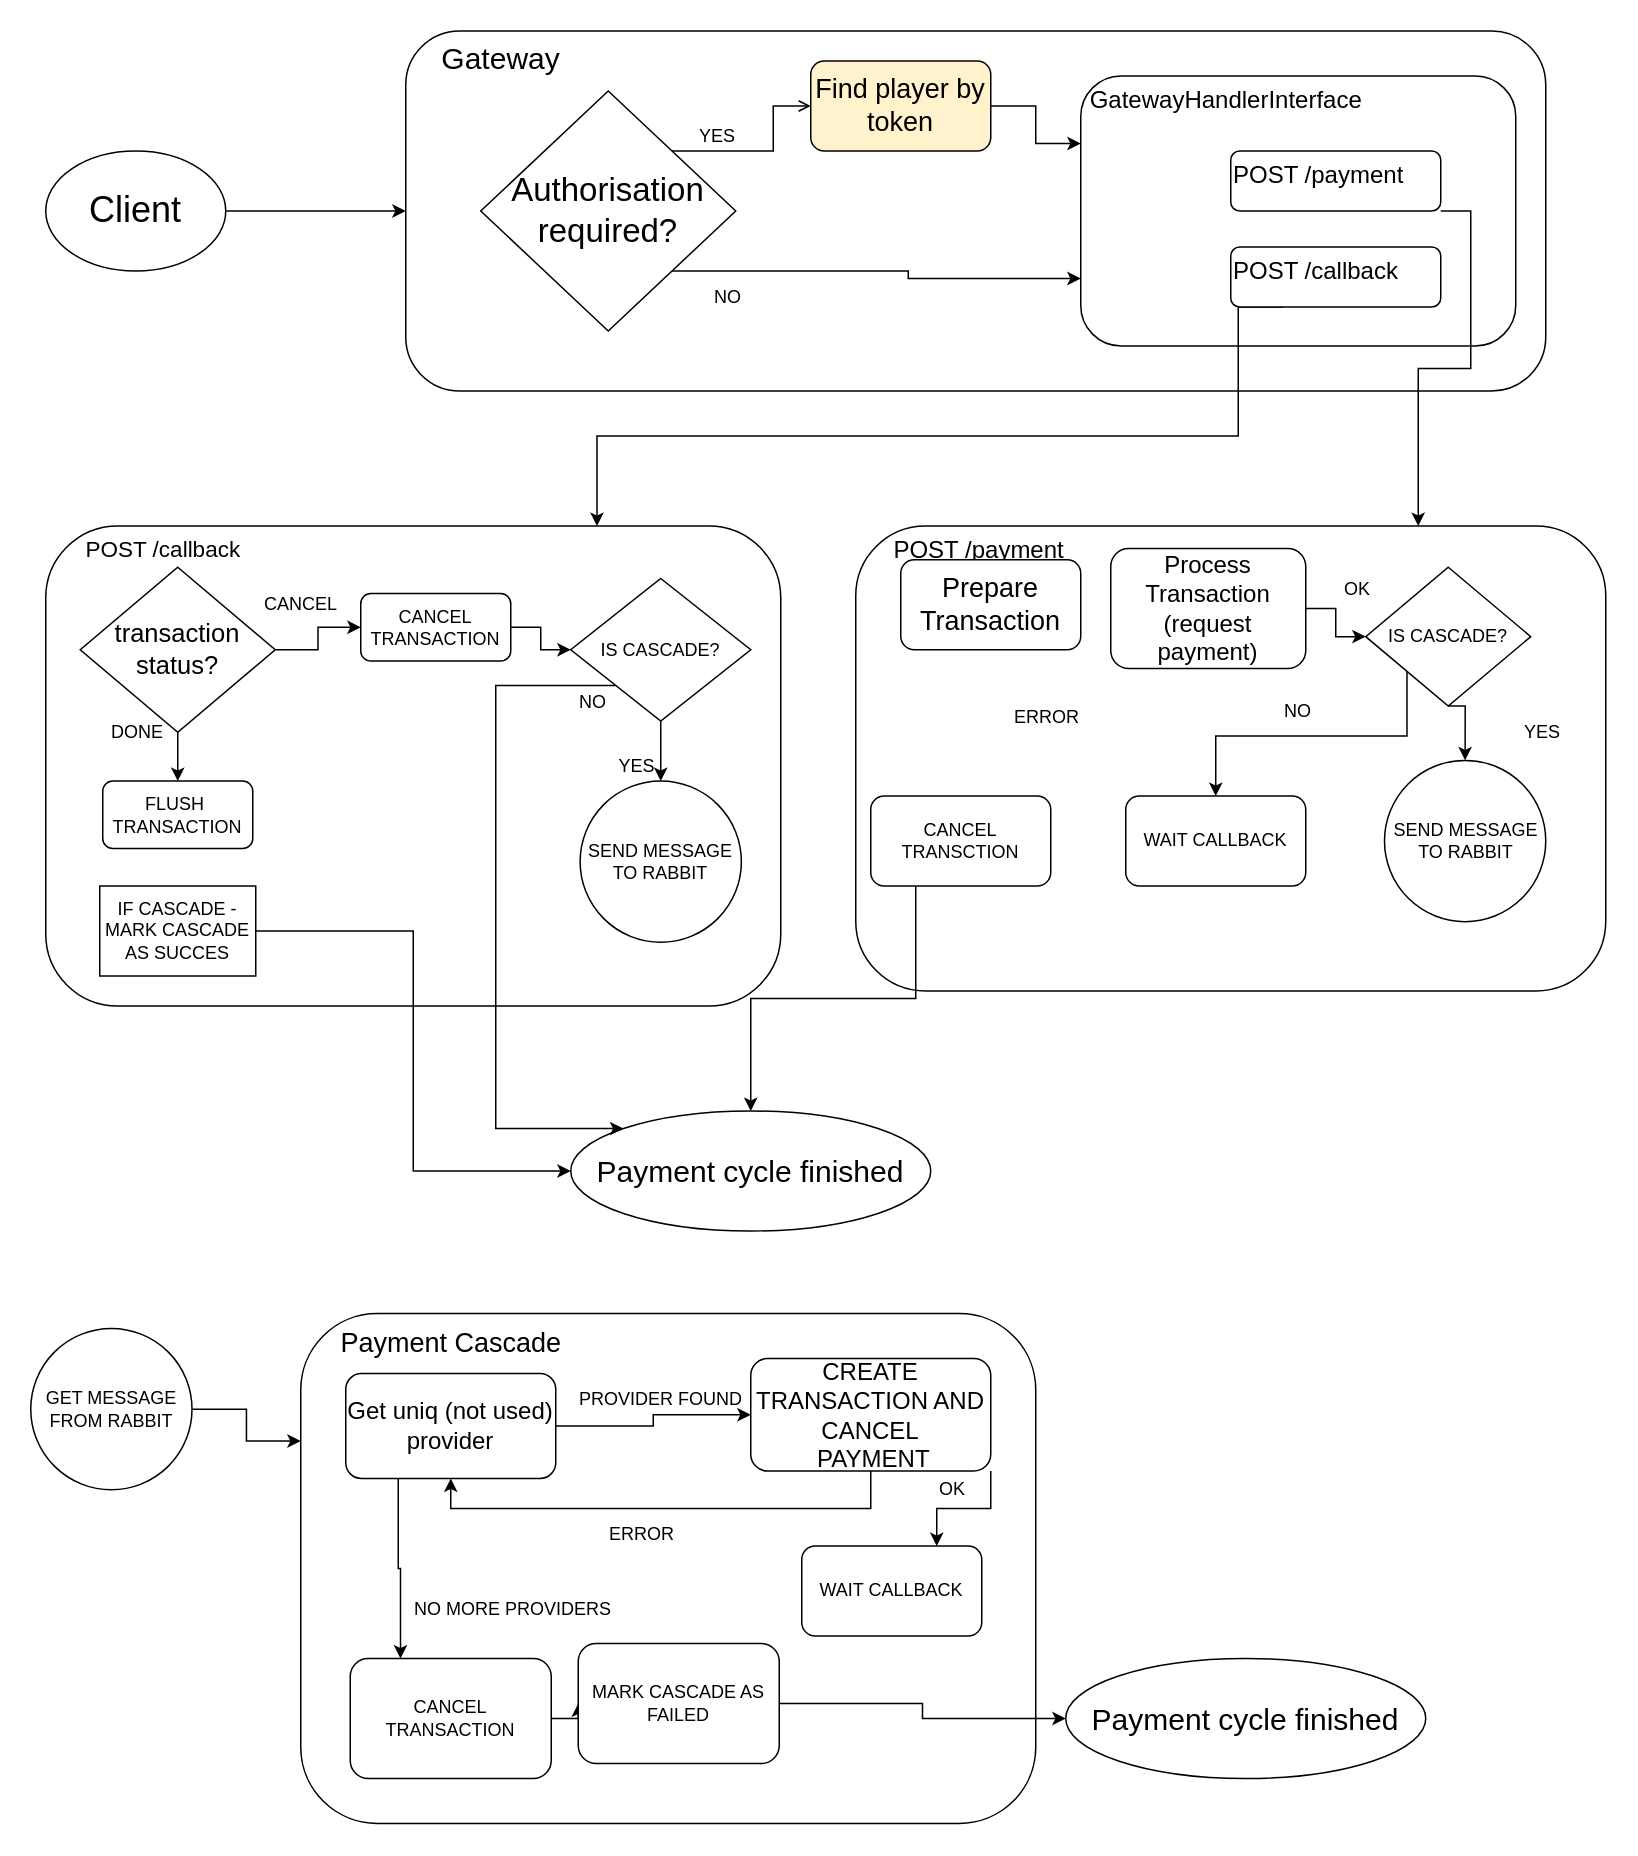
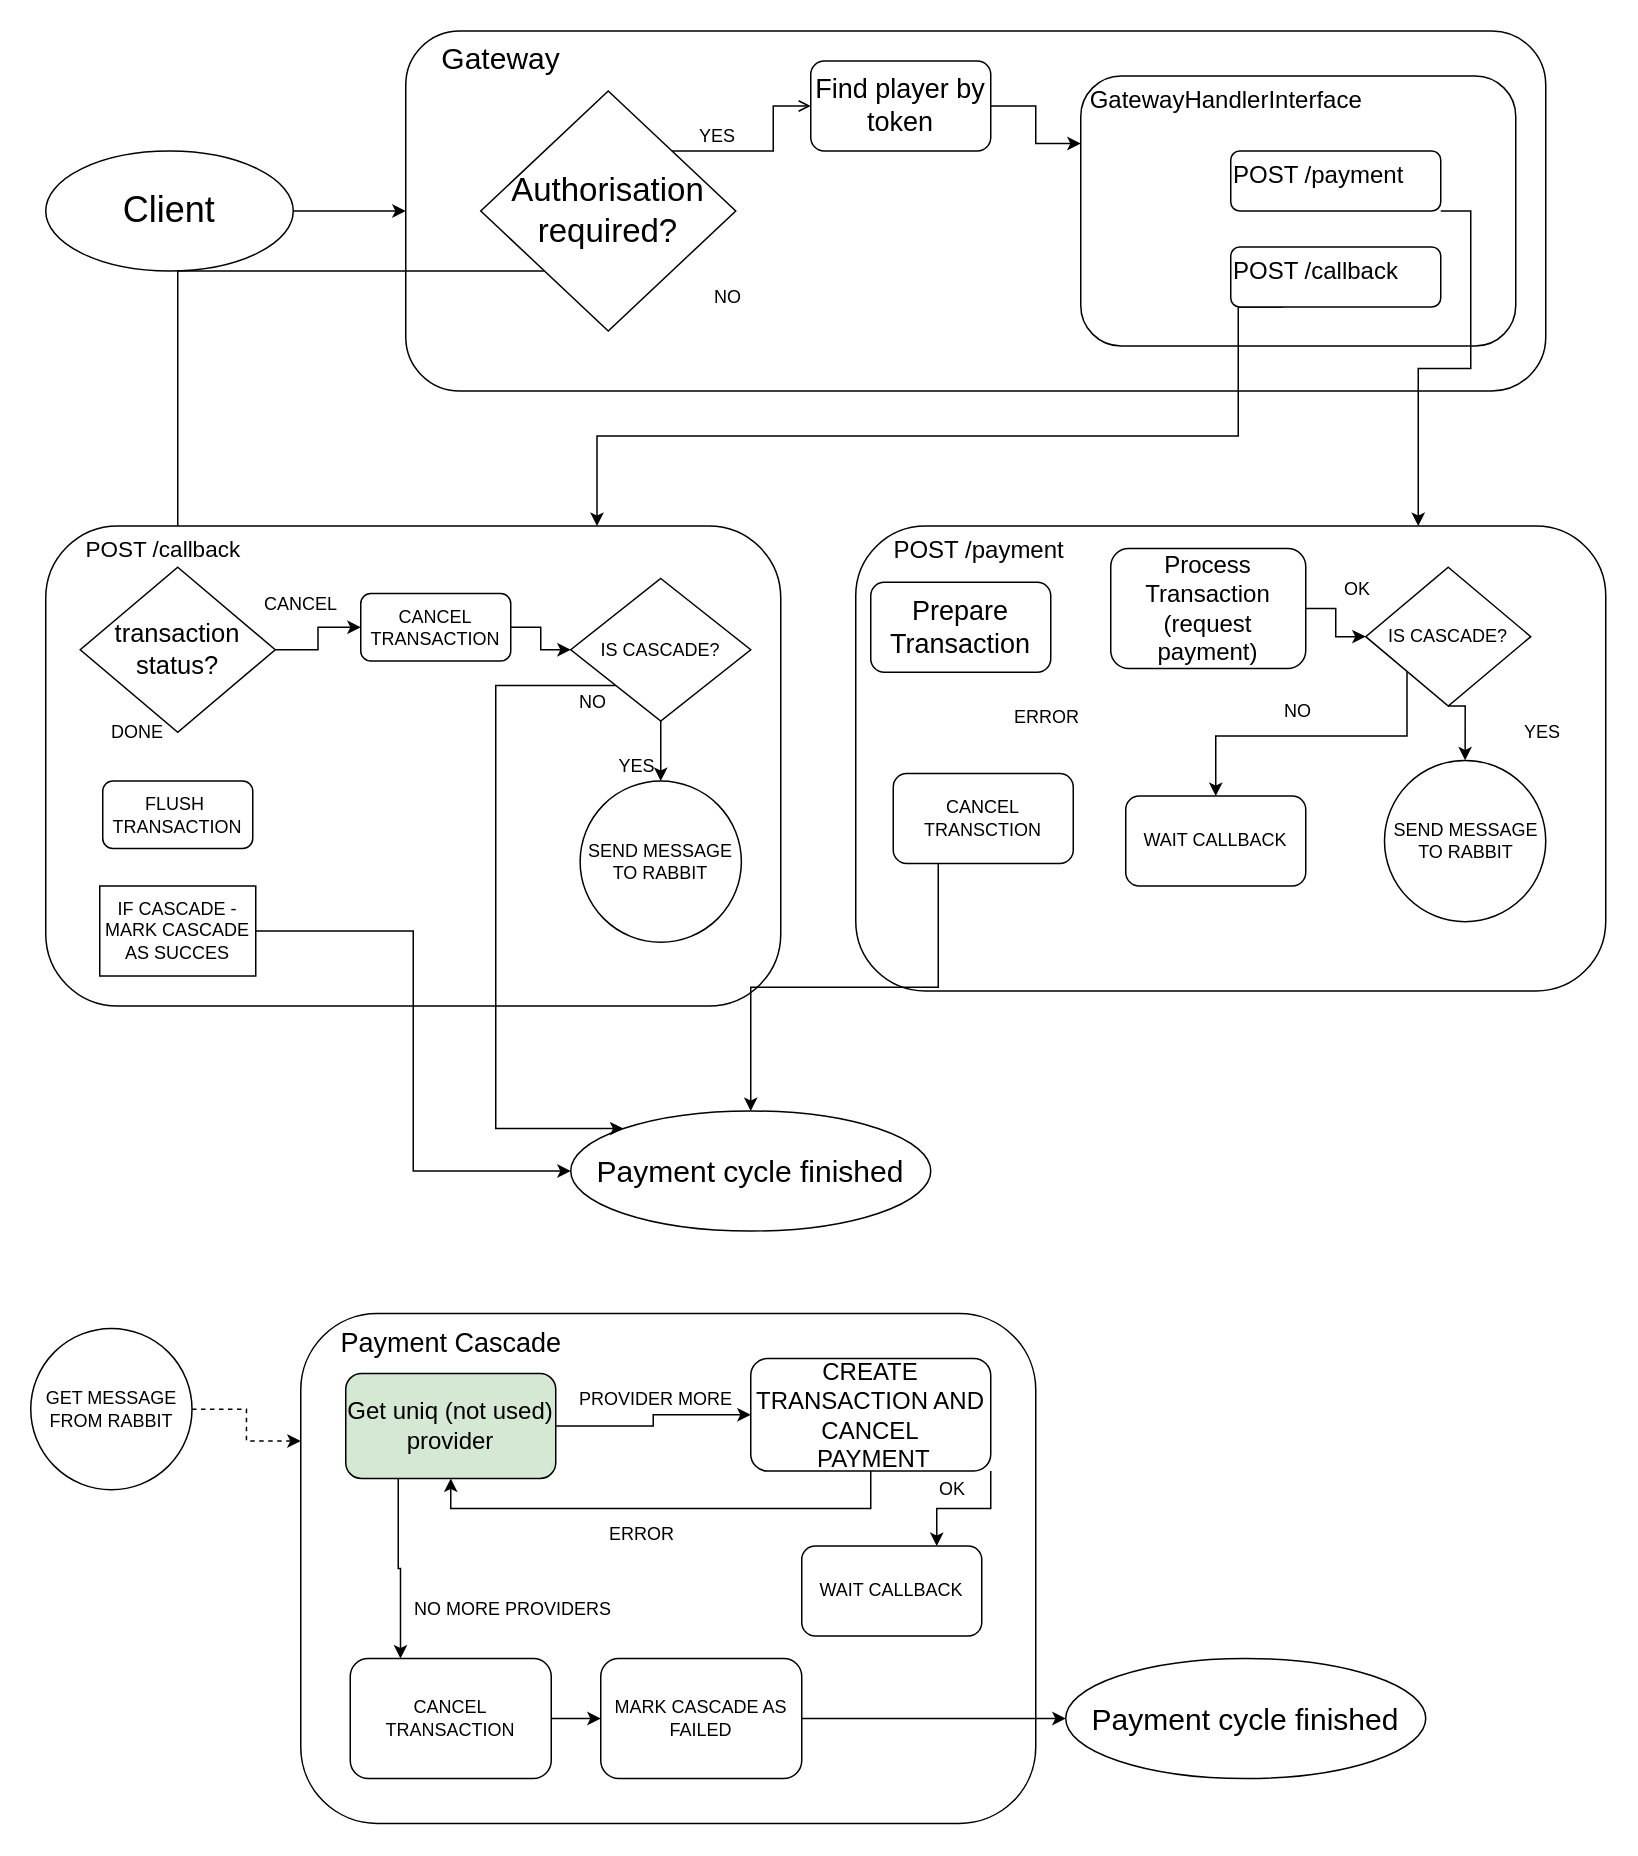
- <mxCell id="13" value="&lt;font style=&quot;font-size: 18px;&quot;&gt;Find player by token&lt;/font&gt;" style="rounded=1;whiteSpace=wrap;html=1;fillColor=#fff2cc;" vertex="1" parent="1"><mxGeometry x="540" y="40" width="120" height="60" as="geometry" /></mxCell>
+ <mxCell id="13" value="&lt;font style=&quot;font-size: 18px;&quot;&gt;Find player by token&lt;/font&gt;" style="rounded=1;whiteSpace=wrap;html=1;" vertex="1" parent="1"><mxGeometry x="540" y="40" width="120" height="60" as="geometry" /></mxCell>
- <mxCell id="3" value="&lt;font style=&quot;font-size: 24px;&quot;&gt;Client&lt;/font&gt;" style="ellipse;whiteSpace=wrap;html=1;" vertex="1" parent="1"><mxGeometry x="30" y="100" width="120" height="80" as="geometry" /></mxCell>
+ <mxCell id="3" value="&lt;font style=&quot;font-size: 24px;&quot;&gt;Client&lt;/font&gt;" style="ellipse;whiteSpace=wrap;html=1;" vertex="1" parent="1"><mxGeometry x="30" y="100" width="165" height="80" as="geometry" /></mxCell>
- <mxCell id="10" style="edgeStyle=orthogonalEdgeStyle;rounded=0;orthogonalLoop=1;jettySize=auto;html=1;exitX=1;exitY=1;exitDx=0;exitDy=0;entryX=0;entryY=0.75;entryDx=0;entryDy=0;" edge="1" parent="1" source="11" target="5"><mxGeometry relative="1" as="geometry" /></mxCell>
+ <mxCell id="10" style="edgeStyle=orthogonalEdgeStyle;rounded=0;orthogonalLoop=1;jettySize=auto;html=1;exitX=1;exitY=1;exitDx=0;exitDy=0;" edge="1" parent="1" source="11" target="19"><mxGeometry relative="1" as="geometry" /></mxCell>
- <mxCell id="37" value="&lt;font style=&quot;font-size: 18px;&quot;&gt;Prepare Transaction&lt;/font&gt;" style="rounded=1;whiteSpace=wrap;html=1;" vertex="1" parent="1"><mxGeometry x="600" y="372.5" width="120" height="60" as="geometry" /></mxCell>
+ <mxCell id="37" value="&lt;font style=&quot;font-size: 18px;&quot;&gt;Prepare Transaction&lt;/font&gt;" style="rounded=1;whiteSpace=wrap;html=1;" vertex="1" parent="1"><mxGeometry x="580" y="387.5" width="120" height="60" as="geometry" /></mxCell>
- <mxCell id="17" style="edgeStyle=orthogonalEdgeStyle;rounded=0;orthogonalLoop=1;jettySize=auto;html=1;exitX=0.5;exitY=1;exitDx=0;exitDy=0;" edge="1" parent="1" source="19" target="24"><mxGeometry relative="1" as="geometry" /></mxCell>
- <mxCell id="44" value="CANCEL TRANSCTION" style="rounded=1;whiteSpace=wrap;html=1;" vertex="1" parent="1"><mxGeometry x="580" y="530" width="120" height="60" as="geometry" /></mxCell>
+ <mxCell id="44" value="CANCEL TRANSCTION" style="rounded=1;whiteSpace=wrap;html=1;" vertex="1" parent="1"><mxGeometry x="595" y="515" width="120" height="60" as="geometry" /></mxCell>
- <mxCell id="63" value="PROVIDER FOUND" style="text;strokeColor=none;fillColor=none;align=left;verticalAlign=middle;spacingTop=-1;spacingLeft=4;spacingRight=4;rotatable=0;labelPosition=right;points=[];portConstraint=eastwest;" vertex="1" parent="1"><mxGeometry x="360" y="925" width="20" height="14" as="geometry" /></mxCell>
+ <mxCell id="63" value="PROVIDER MORE" style="text;strokeColor=none;fillColor=none;align=left;verticalAlign=middle;spacingTop=-1;spacingLeft=4;spacingRight=4;rotatable=0;labelPosition=right;points=[];portConstraint=eastwest;" vertex="1" parent="1"><mxGeometry x="360" y="925" width="20" height="14" as="geometry" /></mxCell>
- <mxCell id="50" style="edgeStyle=orthogonalEdgeStyle;rounded=0;orthogonalLoop=1;jettySize=auto;html=1;exitX=1;exitY=0.5;exitDx=0;exitDy=0;entryX=0;entryY=0.25;entryDx=0;entryDy=0;" edge="1" parent="1" source="51" target="52"><mxGeometry relative="1" as="geometry" /></mxCell>
+ <mxCell id="50" style="edgeStyle=orthogonalEdgeStyle;rounded=0;orthogonalLoop=1;jettySize=auto;html=1;exitX=1;exitY=0.5;exitDx=0;exitDy=0;entryX=0;entryY=0.25;entryDx=0;entryDy=0;dashed=1;" edge="1" parent="1" source="51" target="52"><mxGeometry relative="1" as="geometry" /></mxCell>
- <mxCell id="55" value="&lt;font style=&quot;font-size: 16px;&quot;&gt;Get uniq (not used) provider&lt;/font&gt;" style="rounded=1;whiteSpace=wrap;html=1;" vertex="1" parent="1"><mxGeometry x="230" y="915" width="140" height="70" as="geometry" /></mxCell>
+ <mxCell id="55" value="&lt;font style=&quot;font-size: 16px;&quot;&gt;Get uniq (not used) provider&lt;/font&gt;" style="rounded=1;whiteSpace=wrap;html=1;fillColor=#d5e8d4;" vertex="1" parent="1"><mxGeometry x="230" y="915" width="140" height="70" as="geometry" /></mxCell>
- <mxCell id="65" value="MARK CASCADE AS FAILED" style="rounded=1;whiteSpace=wrap;html=1;" vertex="1" parent="1"><mxGeometry x="385" y="1095" width="134" height="80" as="geometry" /></mxCell>
+ <mxCell id="65" value="MARK CASCADE AS FAILED" style="rounded=1;whiteSpace=wrap;html=1;" vertex="1" parent="1"><mxGeometry x="400" y="1105" width="134" height="80" as="geometry" /></mxCell>
